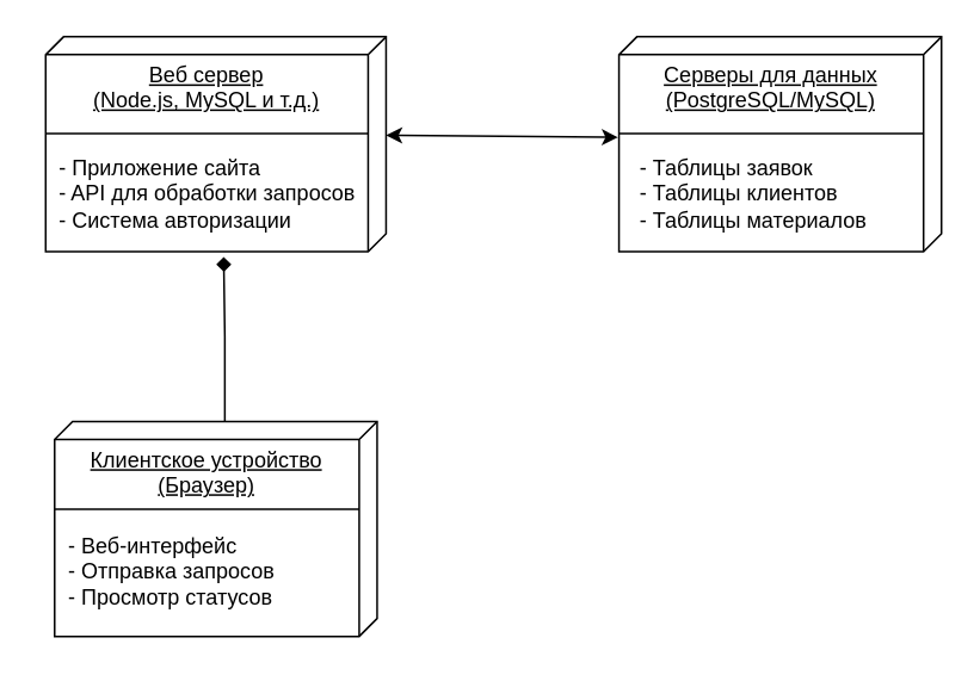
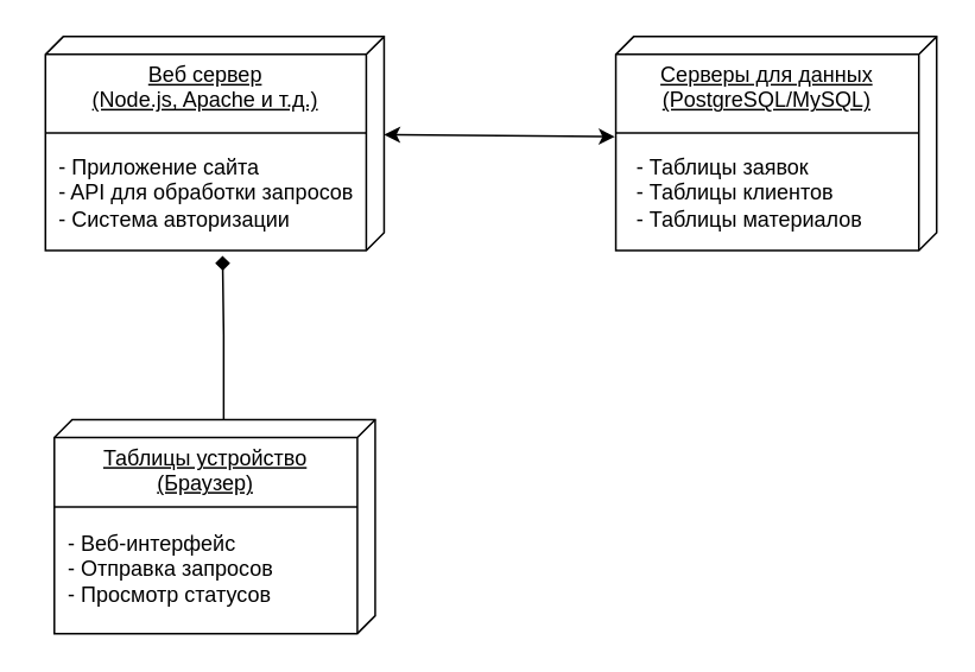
- <mxCell id="2" value="Веб сервер&lt;div&gt;(Node.js, MySQL и т.д.)&lt;/div&gt;" style="verticalAlign=top;align=center;spacingTop=8;spacingLeft=2;spacingRight=12;shape=cube;size=10;direction=south;fontStyle=4;html=1;whiteSpace=wrap;" vertex="1" parent="1"><mxGeometry x="25" y="20" width="190" height="120" as="geometry" /></mxCell>
+ <mxCell id="2" value="Веб сервер&lt;div&gt;(Node.js, Apache и т.д.)&lt;/div&gt;" style="verticalAlign=top;align=center;spacingTop=8;spacingLeft=2;spacingRight=12;shape=cube;size=10;direction=south;fontStyle=4;html=1;whiteSpace=wrap;" vertex="1" parent="1"><mxGeometry x="25" y="20" width="190" height="120" as="geometry" /></mxCell>
- <mxCell id="4" value="Клиентское устройство&lt;div&gt;(Браузер)&lt;/div&gt;" style="verticalAlign=top;align=center;spacingTop=8;spacingLeft=2;spacingRight=12;shape=cube;size=10;direction=south;fontStyle=4;html=1;whiteSpace=wrap;" vertex="1" parent="1"><mxGeometry x="30" y="235" width="180" height="120" as="geometry" /></mxCell>
+ <mxCell id="4" value="Таблицы устройство&lt;div&gt;(Браузер)&lt;/div&gt;" style="verticalAlign=top;align=center;spacingTop=8;spacingLeft=2;spacingRight=12;shape=cube;size=10;direction=south;fontStyle=4;html=1;whiteSpace=wrap;" vertex="1" parent="1"><mxGeometry x="30" y="235" width="180" height="120" as="geometry" /></mxCell>
